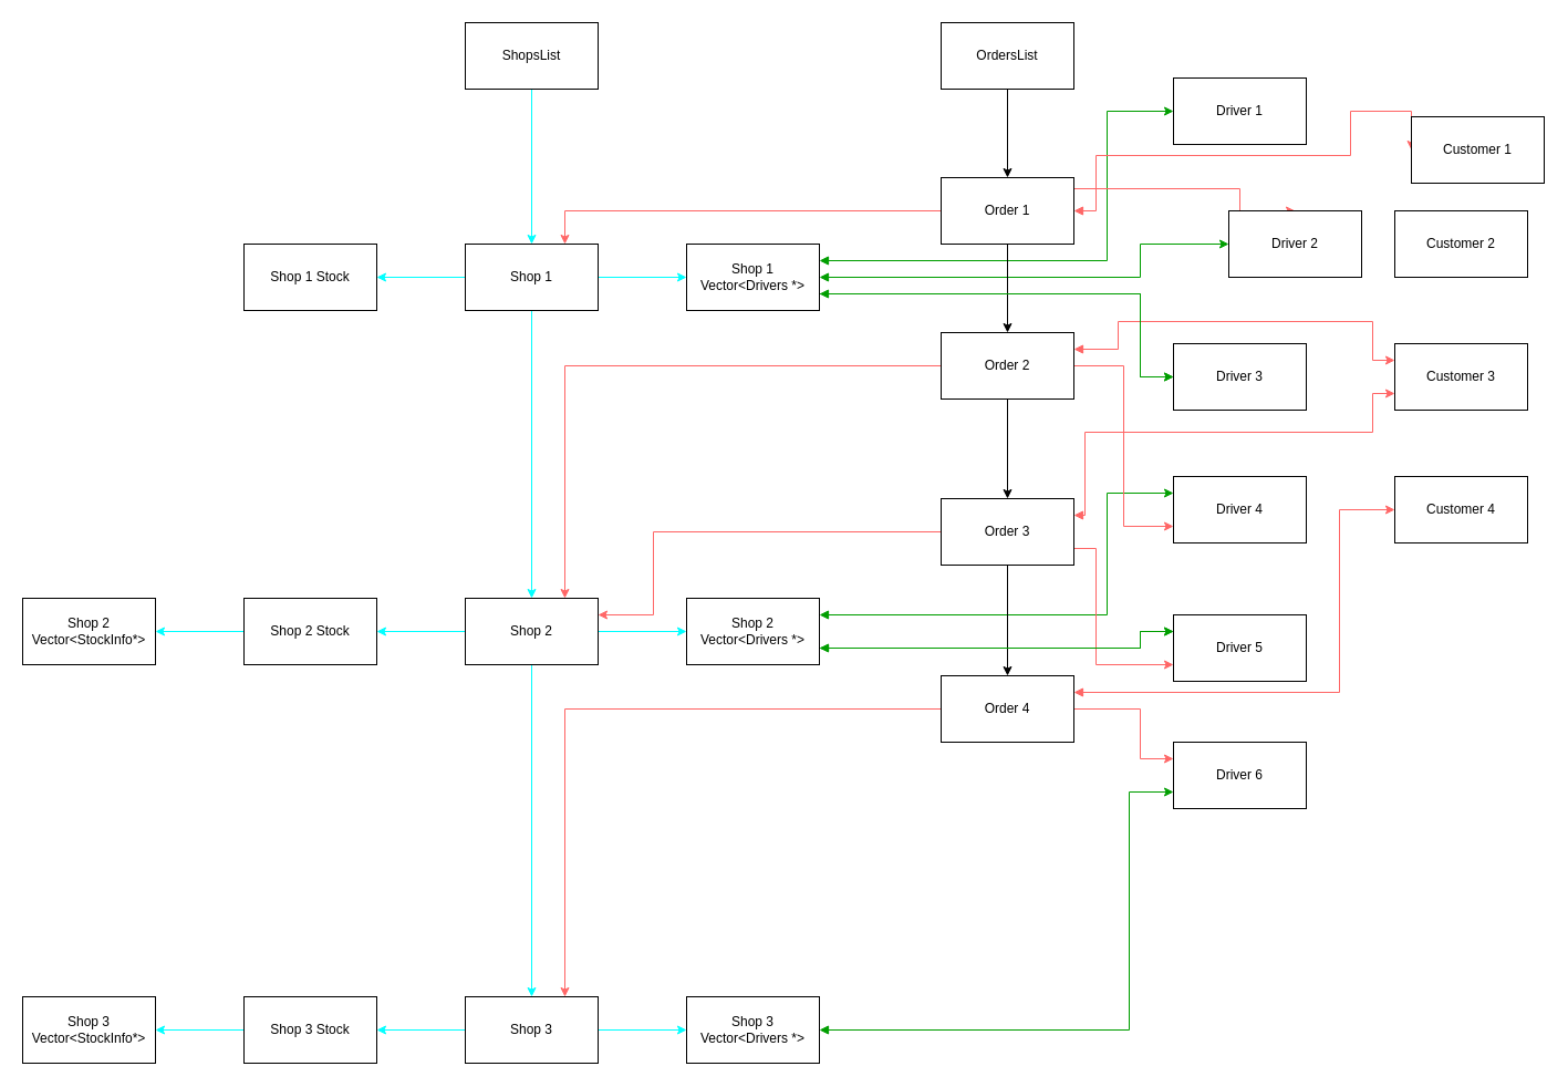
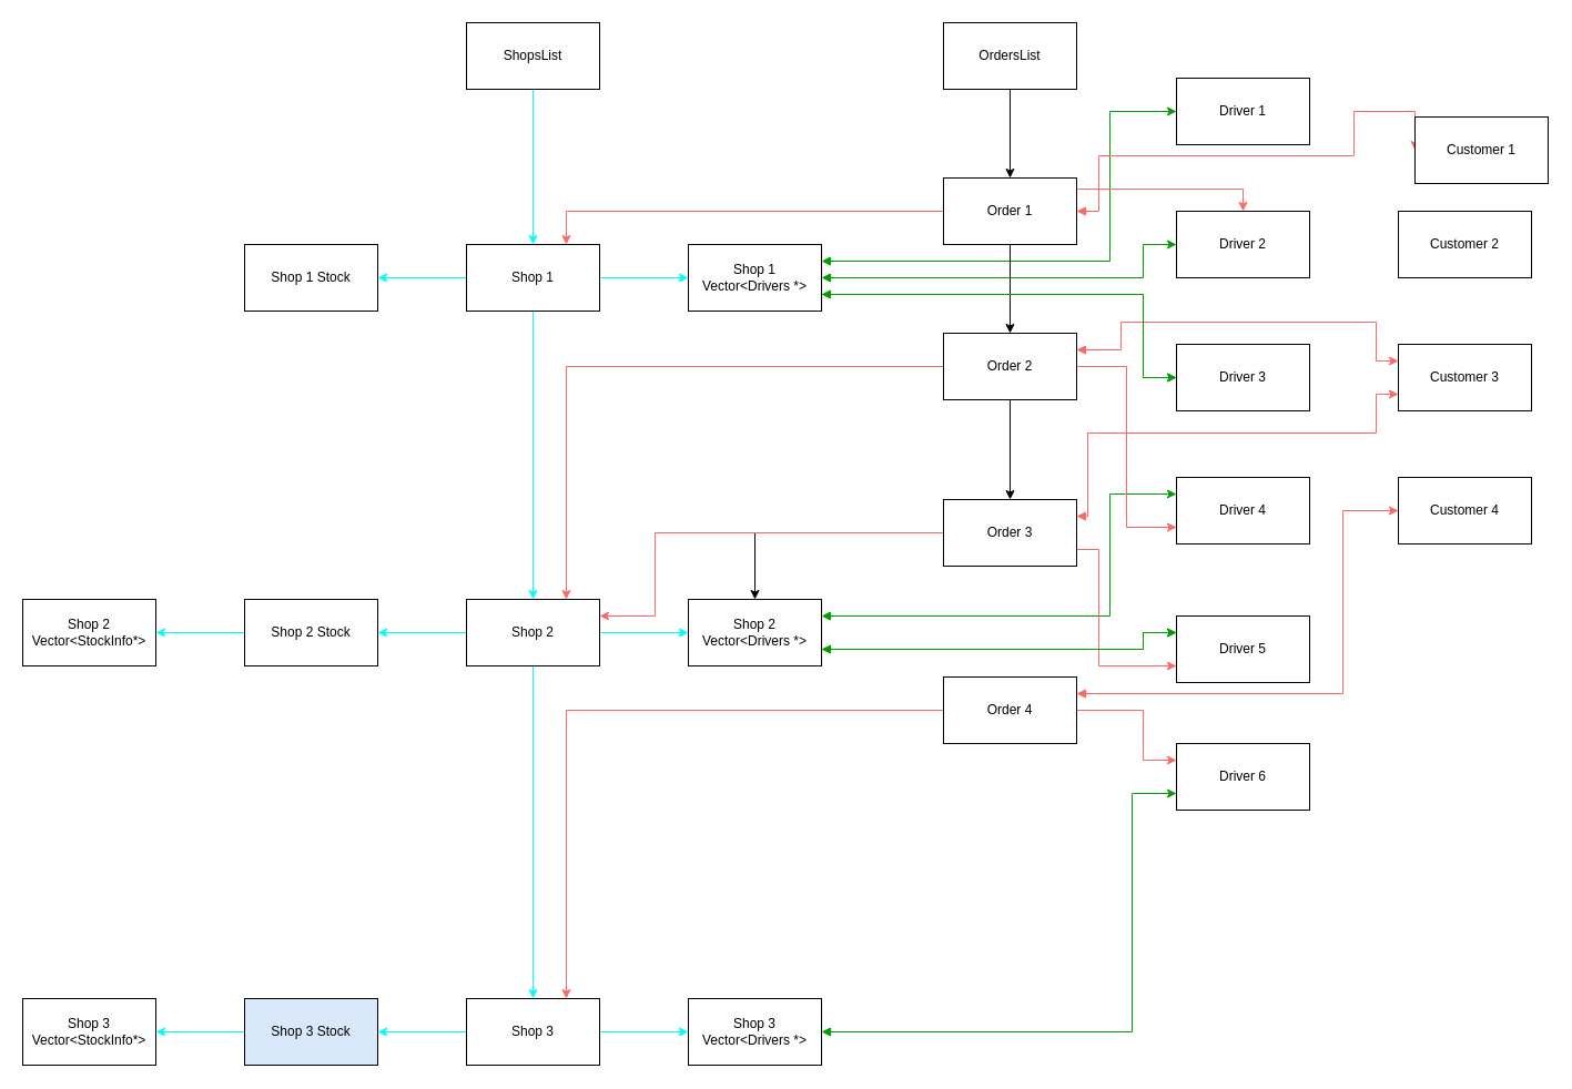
- <mxCell id="53" value="Driver 2" style="rounded=0;whiteSpace=wrap;html=1;" vertex="1" parent="1"><mxGeometry x="1110" y="190" width="120" height="60" as="geometry" /></mxCell>
+ <mxCell id="53" value="Driver 2" style="rounded=0;whiteSpace=wrap;html=1;" vertex="1" parent="1"><mxGeometry x="1060" y="190" width="120" height="60" as="geometry" /></mxCell>
- <mxCell id="43" value="" style="edgeStyle=orthogonalEdgeStyle;rounded=0;orthogonalLoop=1;jettySize=auto;html=1;" edge="1" parent="1" source="47" target="51"><mxGeometry relative="1" as="geometry" /></mxCell>
+ <mxCell id="43" value="" style="edgeStyle=orthogonalEdgeStyle;rounded=0;orthogonalLoop=1;jettySize=auto;html=1;" edge="1" parent="1" source="47" target="30"><mxGeometry relative="1" as="geometry" /></mxCell>
- <mxCell id="19" value="Shop 3 Stock" style="whiteSpace=wrap;html=1;rounded=0;" vertex="1" parent="1"><mxGeometry x="220" y="900" width="120" height="60" as="geometry" /></mxCell>
+ <mxCell id="19" value="Shop 3 Stock" style="whiteSpace=wrap;html=1;rounded=0;fillColor=#dae8fc;" vertex="1" parent="1"><mxGeometry x="220" y="900" width="120" height="60" as="geometry" /></mxCell>
